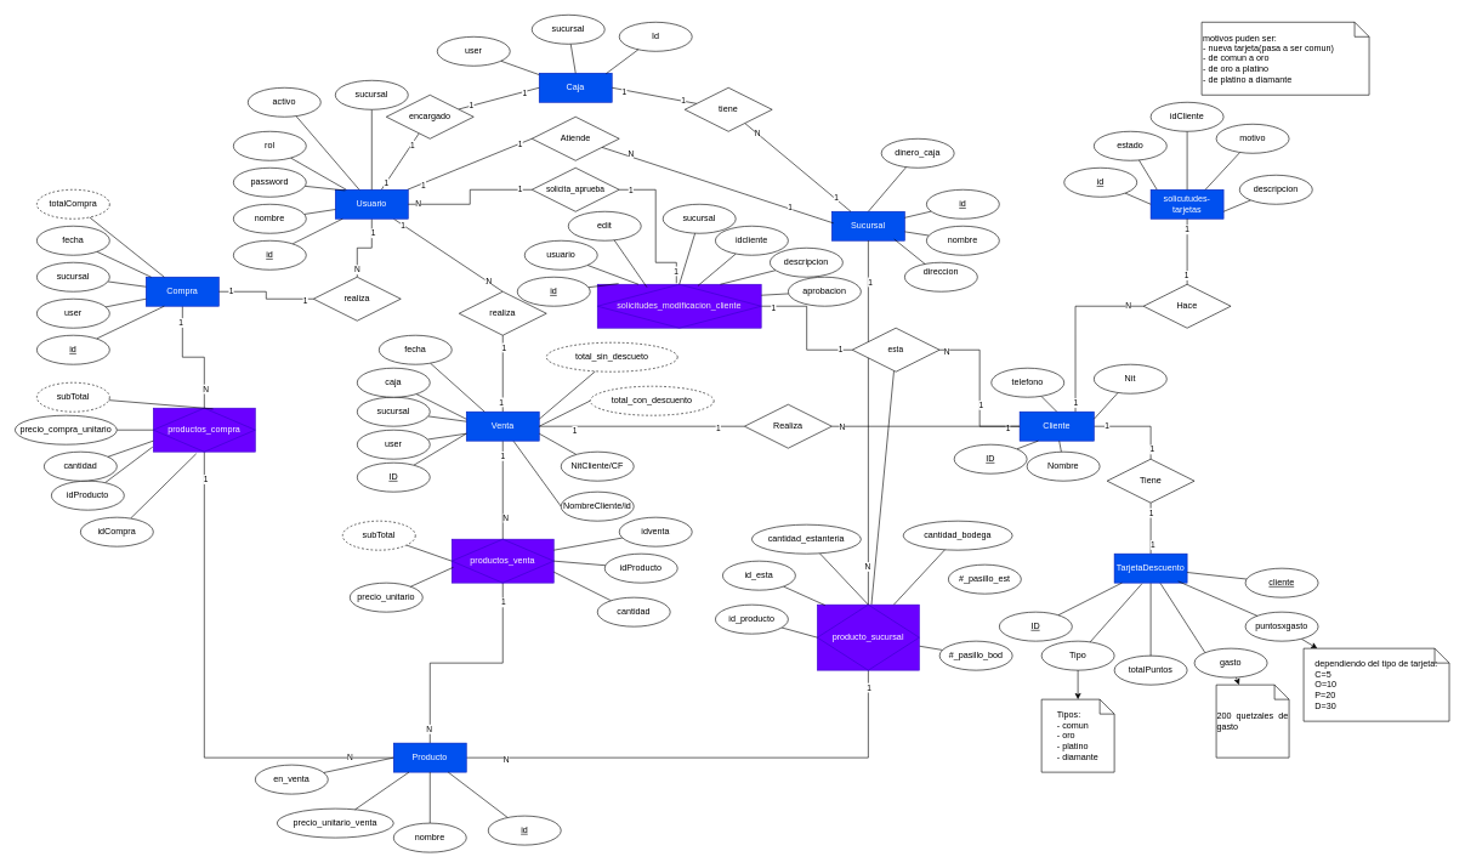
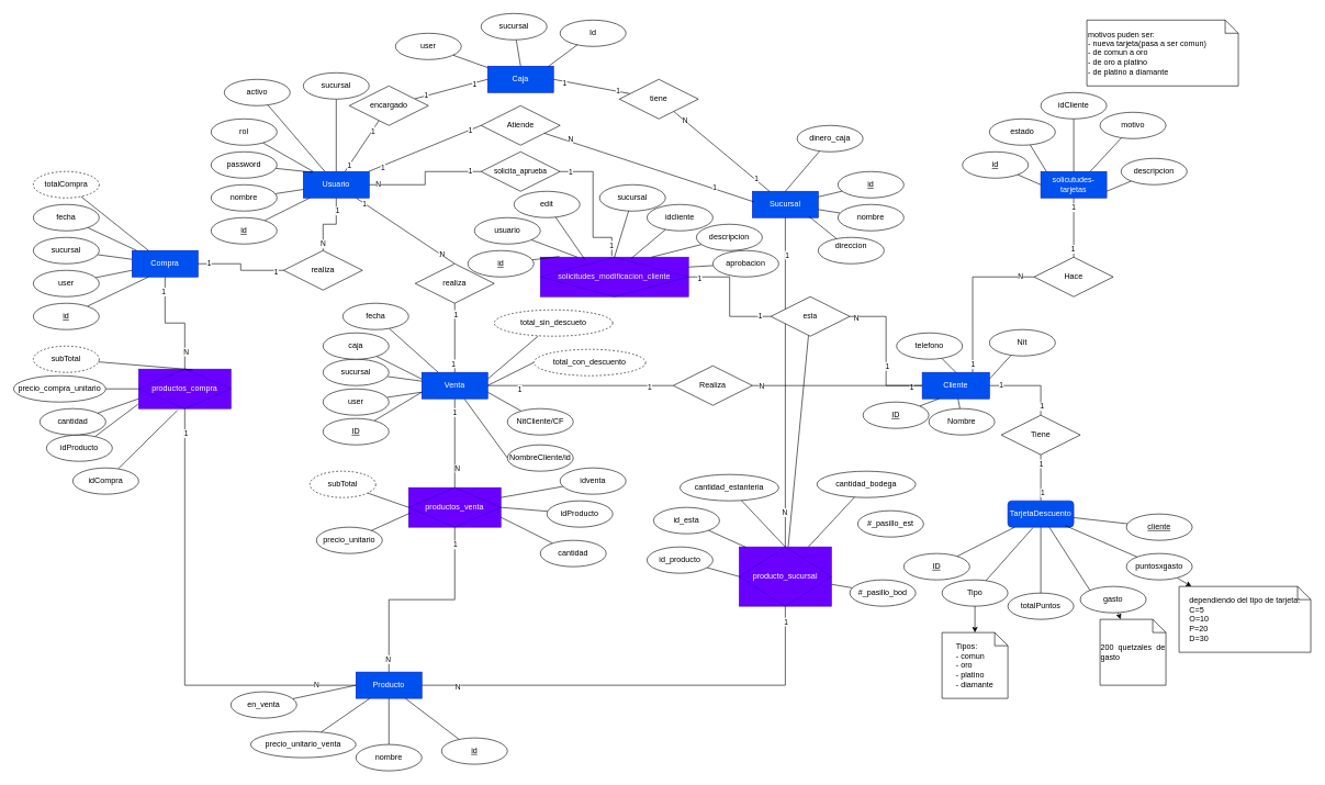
- <mxCell id="171" value="TarjetaDescuento" style="whiteSpace=wrap;html=1;align=center;fillColor=#0050ef;fontColor=#ffffff;strokeColor=#001DBC;" parent="1" vertex="1"><mxGeometry x="1530" y="760" width="100" height="40" as="geometry" /></mxCell>
+ <mxCell id="171" value="TarjetaDescuento" style="whiteSpace=wrap;html=1;align=center;fillColor=#0050ef;fontColor=#ffffff;strokeColor=#001DBC;rounded=1;" parent="1" vertex="1"><mxGeometry x="1530" y="760" width="100" height="40" as="geometry" /></mxCell>
